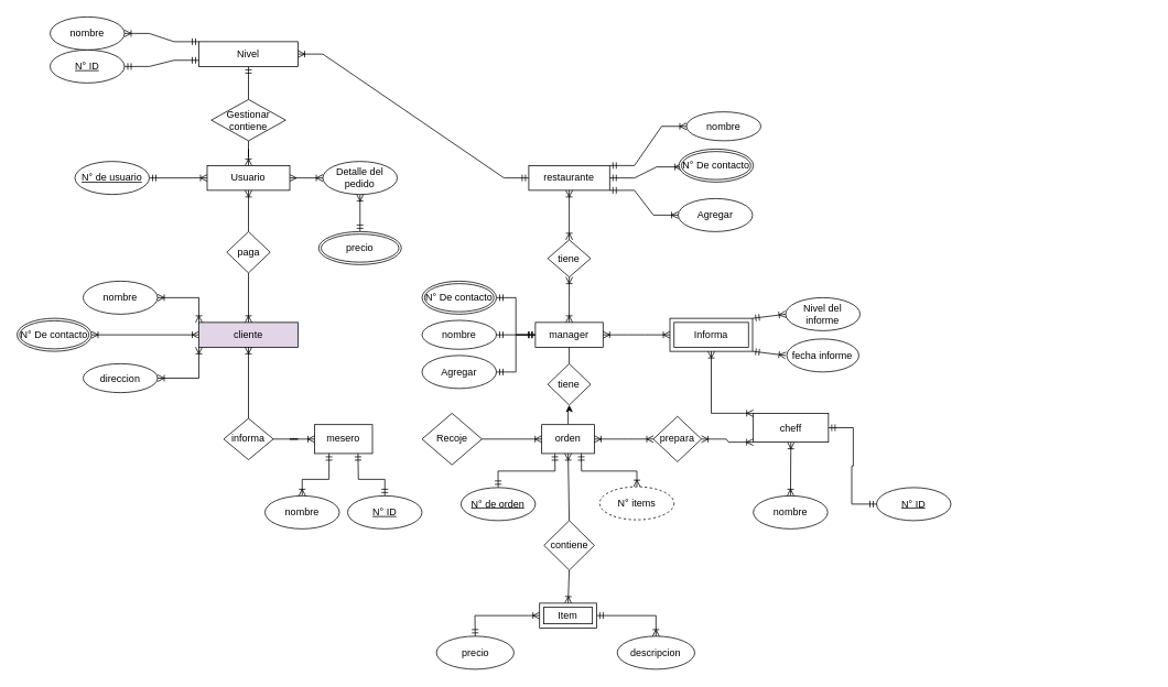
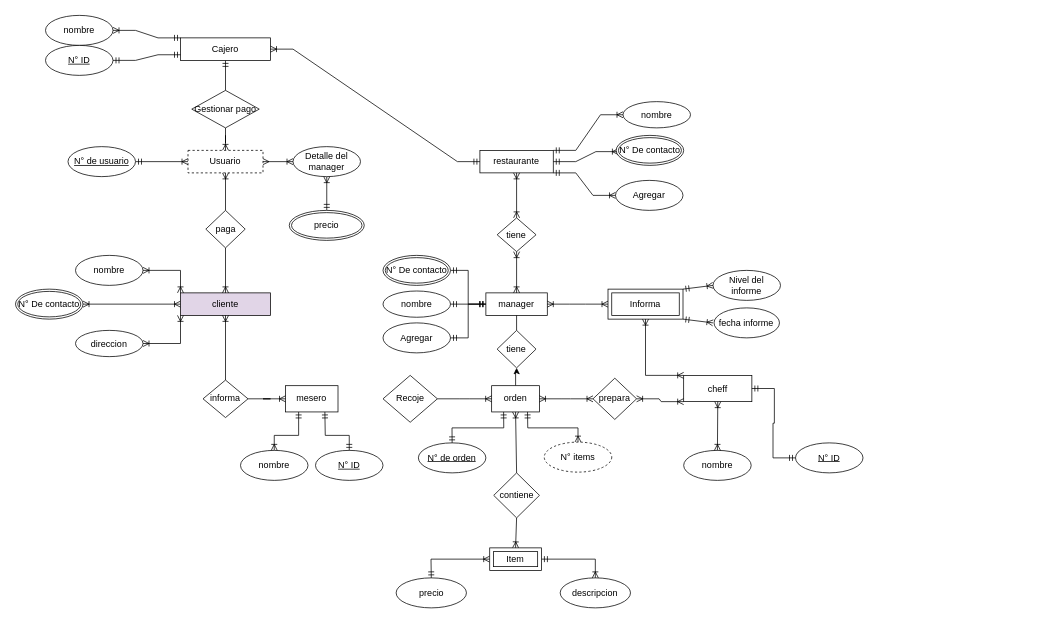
- <mxCell id="15" value="Nivel" style="rounded=0;whiteSpace=wrap;html=1;" vertex="1" parent="1"><mxGeometry x="240" y="50" width="120" height="30" as="geometry" /></mxCell>
+ <mxCell id="15" value="Cajero" style="rounded=0;whiteSpace=wrap;html=1;" vertex="1" parent="1"><mxGeometry x="240" y="50" width="120" height="30" as="geometry" /></mxCell>
- <mxCell id="3" value="Gestionar contiene" style="rhombus;whiteSpace=wrap;html=1;" vertex="1" parent="1"><mxGeometry x="255" y="120" width="90" height="50" as="geometry" /></mxCell>
+ <mxCell id="3" value="Gestionar pago" style="rhombus;whiteSpace=wrap;html=1;" vertex="1" parent="1"><mxGeometry x="255" y="120" width="90" height="50" as="geometry" /></mxCell>
- <mxCell id="12" value="Usuario" style="rounded=0;whiteSpace=wrap;html=1;" vertex="1" parent="1"><mxGeometry x="250" y="200" width="100" height="30" as="geometry" /></mxCell>
+ <mxCell id="12" value="Usuario" style="rounded=0;whiteSpace=wrap;html=1;dashed=1;" vertex="1" parent="1"><mxGeometry x="250" y="200" width="100" height="30" as="geometry" /></mxCell>
- <mxCell id="39" value="Detalle del pedido" style="ellipse;whiteSpace=wrap;html=1;" vertex="1" parent="1"><mxGeometry x="390" y="195" width="90" height="40" as="geometry" /></mxCell>
+ <mxCell id="39" value="Detalle del manager" style="ellipse;whiteSpace=wrap;html=1;" vertex="1" parent="1"><mxGeometry x="390" y="195" width="90" height="40" as="geometry" /></mxCell>
